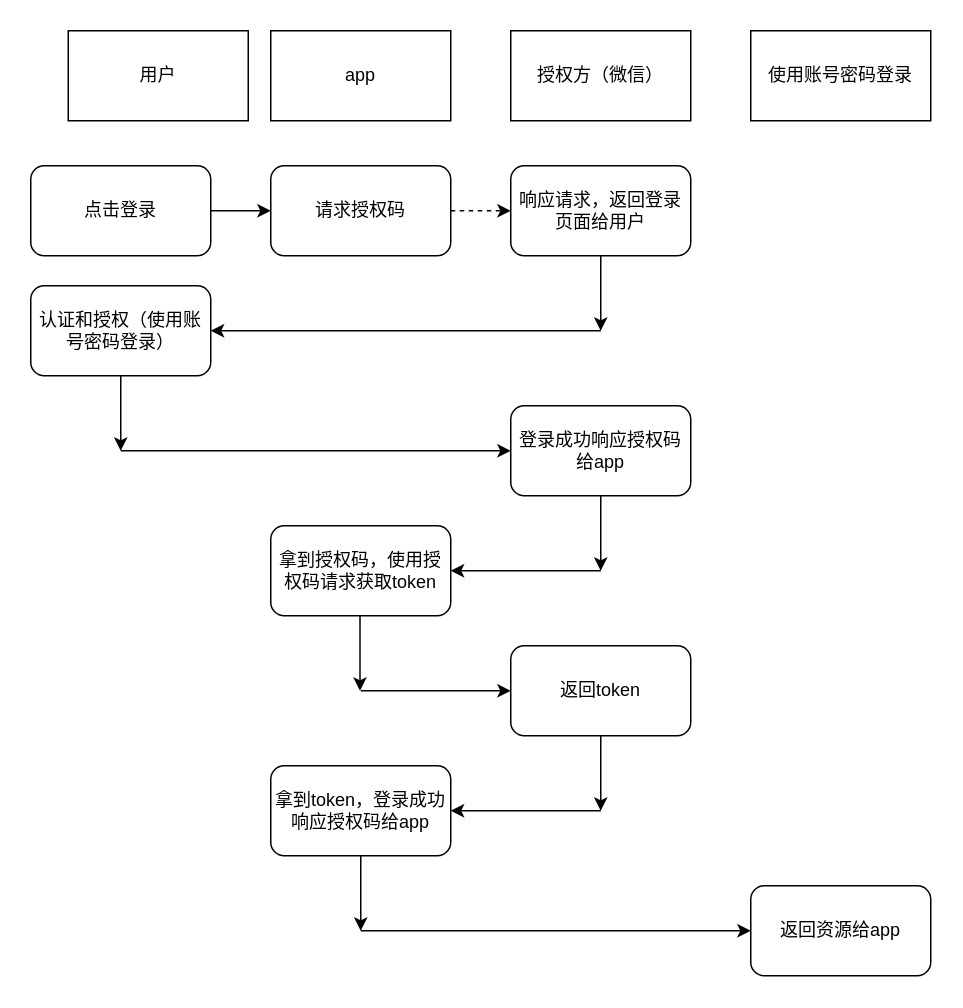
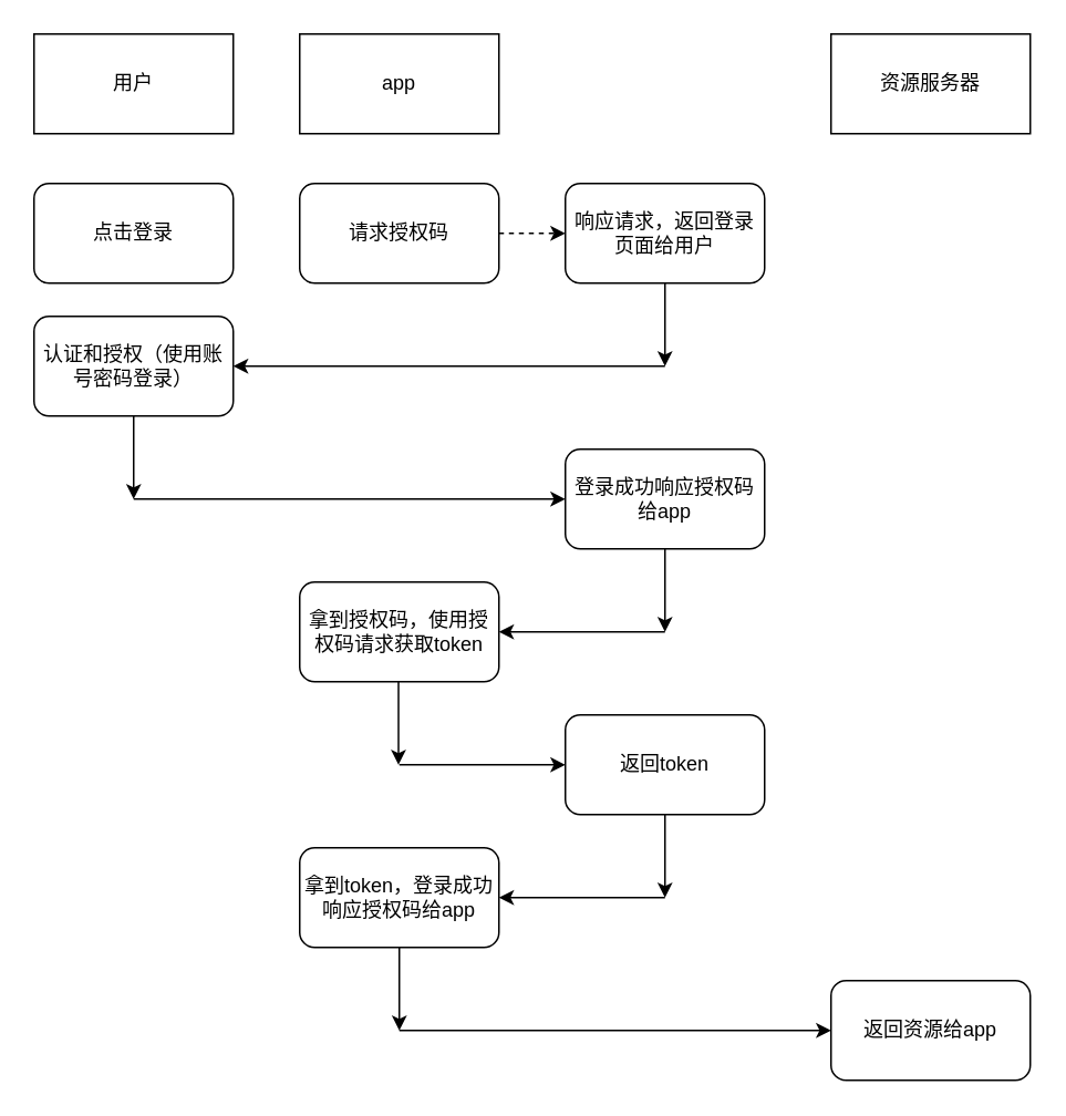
- <mxCell id="2" value="用户" style="rounded=0;whiteSpace=wrap;html=1;" vertex="1" parent="1"><mxGeometry x="45" y="20" width="120" height="60" as="geometry" /></mxCell>
+ <mxCell id="2" value="用户" style="rounded=0;whiteSpace=wrap;html=1;" vertex="1" parent="1"><mxGeometry x="20" y="20" width="120" height="60" as="geometry" /></mxCell>
- <mxCell id="3" value="授权方（微信）" style="rounded=0;whiteSpace=wrap;html=1;" vertex="1" parent="1"><mxGeometry x="340" y="20" width="120" height="60" as="geometry" /></mxCell>
- <mxCell id="5" value="使用账号密码登录" style="rounded=0;whiteSpace=wrap;html=1;" vertex="1" parent="1"><mxGeometry x="500" y="20" width="120" height="60" as="geometry" /></mxCell>
+ <mxCell id="5" value="资源服务器" style="rounded=0;whiteSpace=wrap;html=1;" vertex="1" parent="1"><mxGeometry x="500" y="20" width="120" height="60" as="geometry" /></mxCell>
- <mxCell id="6" value="" style="edgeStyle=orthogonalEdgeStyle;rounded=0;orthogonalLoop=1;jettySize=auto;html=1;" edge="1" parent="1" source="7" target="9"><mxGeometry relative="1" as="geometry" /></mxCell>
